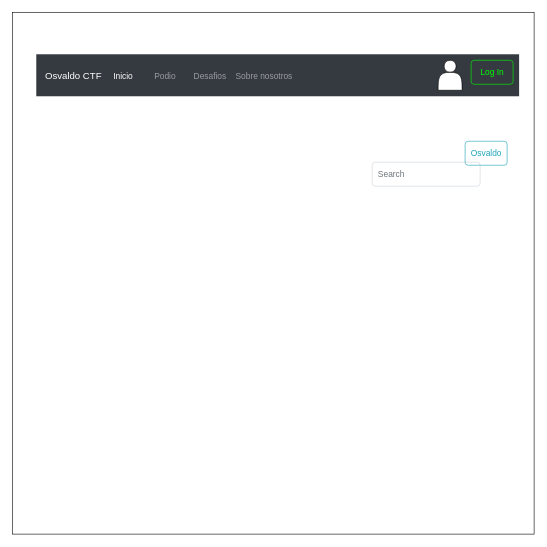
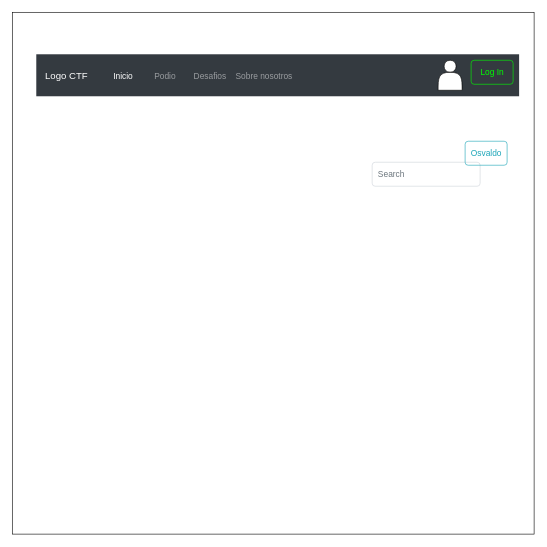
- <mxCell id="3" value="Osvaldo CTF" style="html=1;shadow=0;dashed=0;fillColor=#343A40;strokeColor=none;fontSize=16;fontColor=#ffffff;align=left;spacing=15;" vertex="1" parent="1"><mxGeometry x="60" y="90" width="805" height="70" as="geometry" /></mxCell>
+ <mxCell id="3" value="Logo CTF" style="html=1;shadow=0;dashed=0;fillColor=#343A40;strokeColor=none;fontSize=16;fontColor=#ffffff;align=left;spacing=15;" vertex="1" parent="1"><mxGeometry x="60" y="90" width="805" height="70" as="geometry" /></mxCell>
